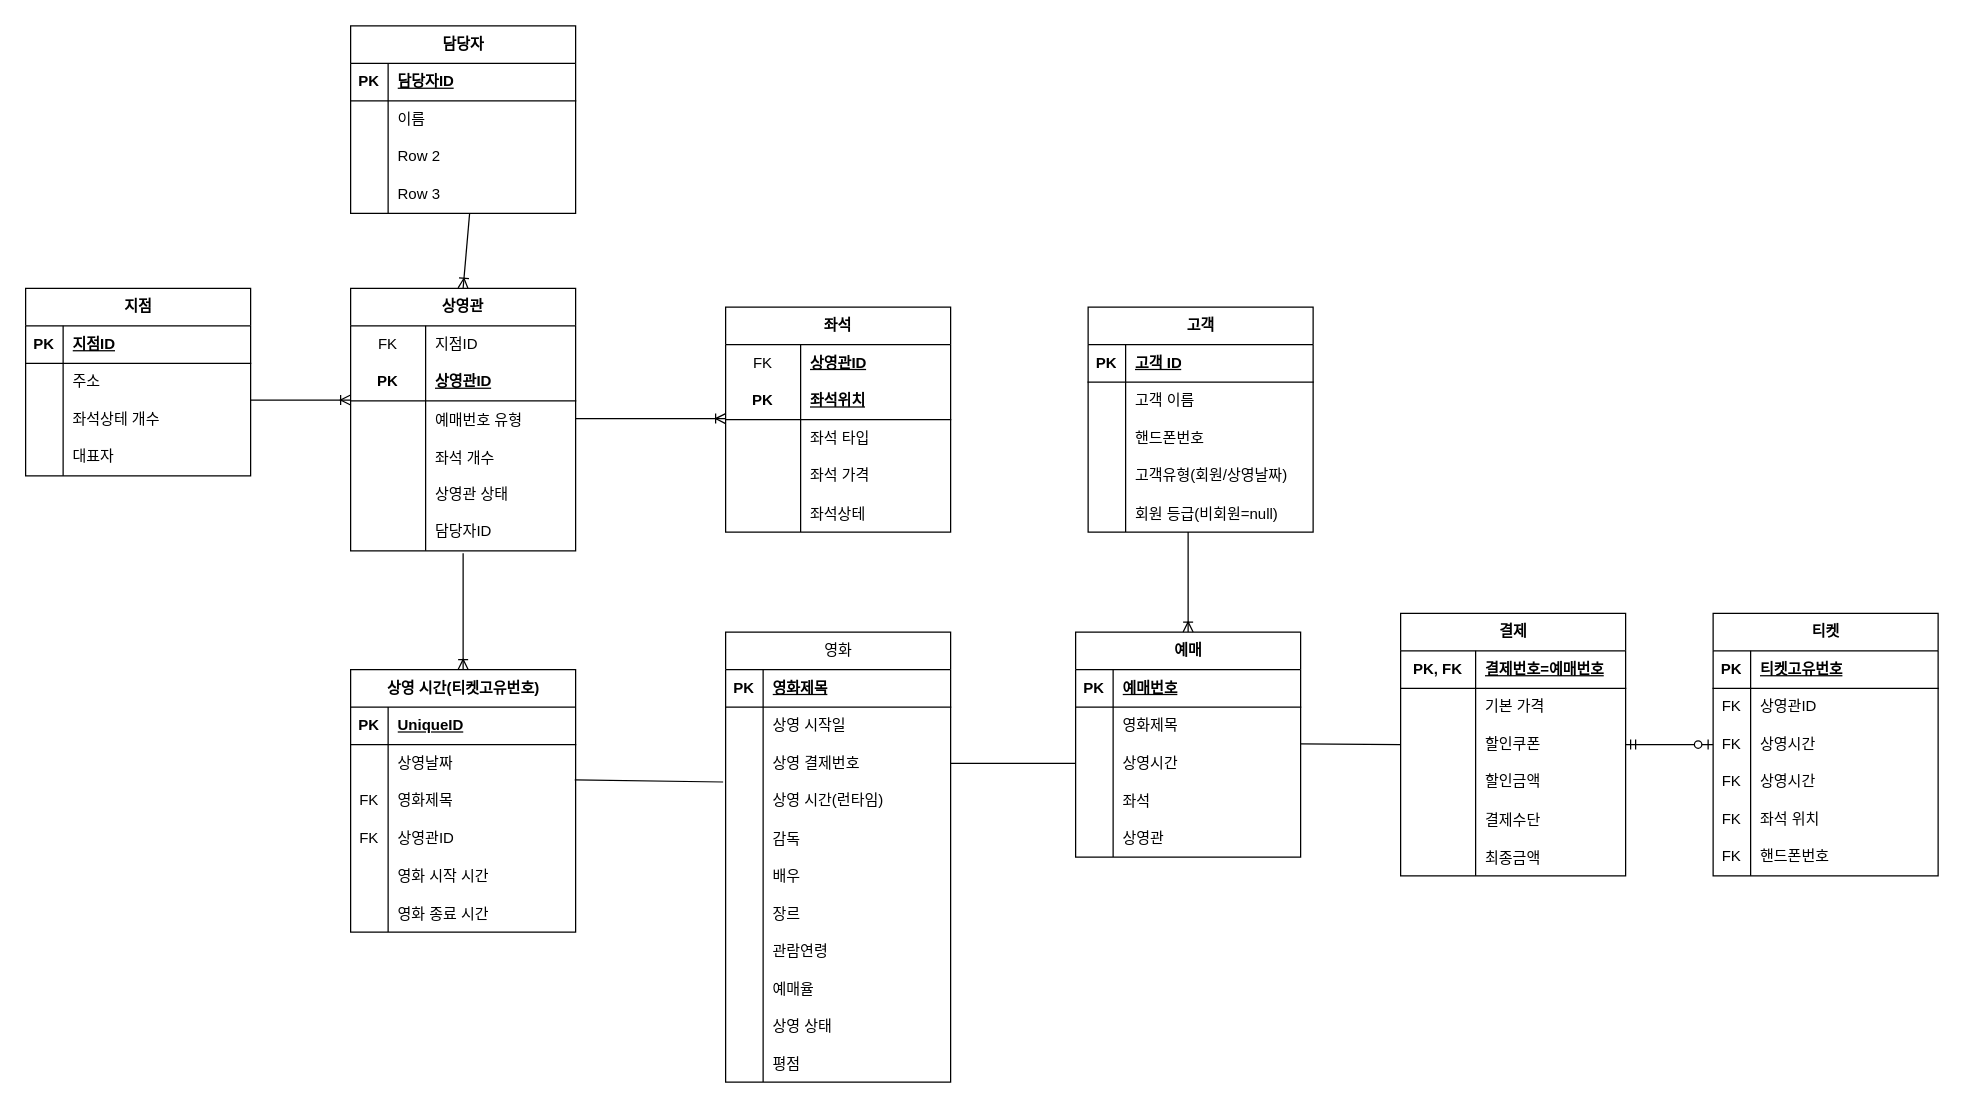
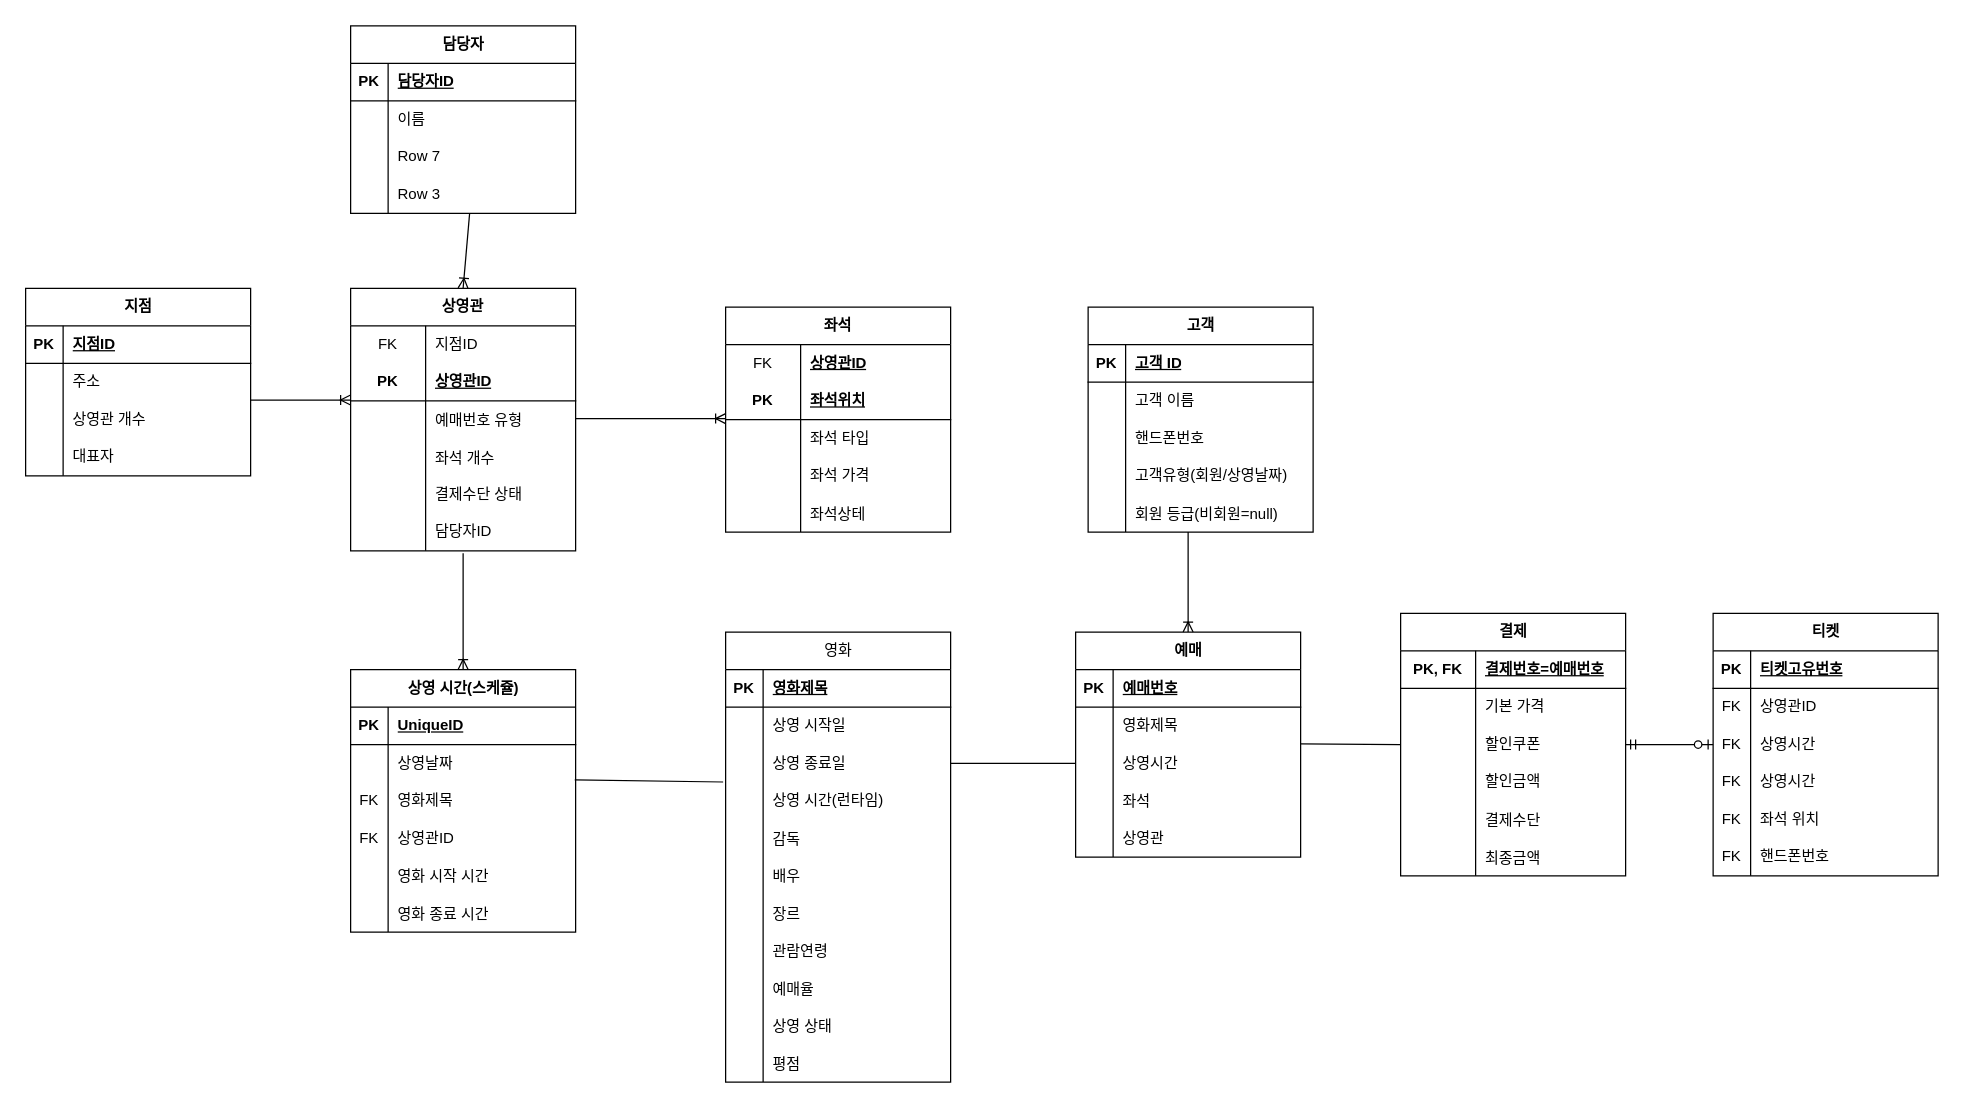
- <mxCell id="186" value="Row 2" style="shape=partialRectangle;connectable=0;fillColor=none;top=0;left=0;bottom=0;right=0;align=left;spacingLeft=6;overflow=hidden;whiteSpace=wrap;html=1;" parent="184" vertex="1"><mxGeometry x="30" width="150" height="30" as="geometry"><mxRectangle width="150" height="30" as="alternateBounds" /></mxGeometry></mxCell>
+ <mxCell id="186" value="Row 7" style="shape=partialRectangle;connectable=0;fillColor=none;top=0;left=0;bottom=0;right=0;align=left;spacingLeft=6;overflow=hidden;whiteSpace=wrap;html=1;" parent="184" vertex="1"><mxGeometry x="30" width="150" height="30" as="geometry"><mxRectangle width="150" height="30" as="alternateBounds" /></mxGeometry></mxCell>
- <mxCell id="43" value="좌석상테 개수" style="shape=partialRectangle;connectable=0;fillColor=none;top=0;left=0;bottom=0;right=0;align=left;spacingLeft=6;overflow=hidden;whiteSpace=wrap;html=1;" parent="41" vertex="1"><mxGeometry x="30" width="150" height="30" as="geometry"><mxRectangle width="150" height="30" as="alternateBounds" /></mxGeometry></mxCell>
+ <mxCell id="43" value="상영관 개수" style="shape=partialRectangle;connectable=0;fillColor=none;top=0;left=0;bottom=0;right=0;align=left;spacingLeft=6;overflow=hidden;whiteSpace=wrap;html=1;" parent="41" vertex="1"><mxGeometry x="30" width="150" height="30" as="geometry"><mxRectangle width="150" height="30" as="alternateBounds" /></mxGeometry></mxCell>
- <mxCell id="62" value="상영관 상태" style="shape=partialRectangle;connectable=0;fillColor=none;top=0;left=0;bottom=0;right=0;align=left;spacingLeft=6;overflow=hidden;html=1;whiteSpace=wrap;" parent="60" vertex="1"><mxGeometry x="60" width="120" height="30" as="geometry"><mxRectangle width="120" height="30" as="alternateBounds" /></mxGeometry></mxCell>
+ <mxCell id="62" value="결제수단 상태" style="shape=partialRectangle;connectable=0;fillColor=none;top=0;left=0;bottom=0;right=0;align=left;spacingLeft=6;overflow=hidden;html=1;whiteSpace=wrap;" parent="60" vertex="1"><mxGeometry x="60" width="120" height="30" as="geometry"><mxRectangle width="120" height="30" as="alternateBounds" /></mxGeometry></mxCell>
- <mxCell id="103" value="상영 시간(티켓고유번호)" style="shape=table;startSize=30;container=1;collapsible=1;childLayout=tableLayout;fixedRows=1;rowLines=0;fontStyle=1;align=center;resizeLast=1;html=1;" parent="1" vertex="1"><mxGeometry x="280" y="535" width="180" height="210" as="geometry" /></mxCell>
+ <mxCell id="103" value="상영 시간(스케쥴)" style="shape=table;startSize=30;container=1;collapsible=1;childLayout=tableLayout;fixedRows=1;rowLines=0;fontStyle=1;align=center;resizeLast=1;html=1;" parent="1" vertex="1"><mxGeometry x="280" y="535" width="180" height="210" as="geometry" /></mxCell>
- <mxCell id="150" value="상영 결제번호" style="shape=partialRectangle;connectable=0;fillColor=none;top=0;left=0;bottom=0;right=0;align=left;spacingLeft=6;overflow=hidden;whiteSpace=wrap;html=1;" parent="148" vertex="1"><mxGeometry x="30" width="150" height="30" as="geometry"><mxRectangle width="150" height="30" as="alternateBounds" /></mxGeometry></mxCell>
+ <mxCell id="150" value="상영 종료일" style="shape=partialRectangle;connectable=0;fillColor=none;top=0;left=0;bottom=0;right=0;align=left;spacingLeft=6;overflow=hidden;whiteSpace=wrap;html=1;" parent="148" vertex="1"><mxGeometry x="30" width="150" height="30" as="geometry"><mxRectangle width="150" height="30" as="alternateBounds" /></mxGeometry></mxCell>
